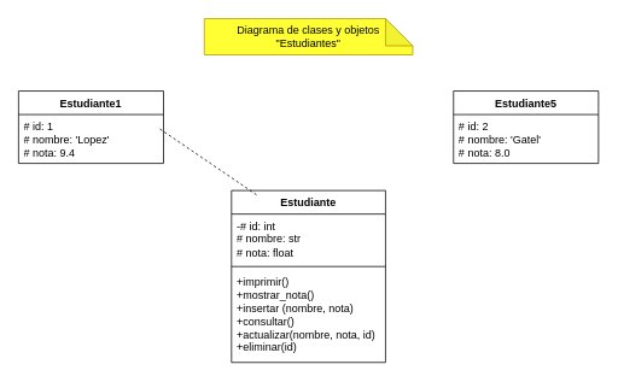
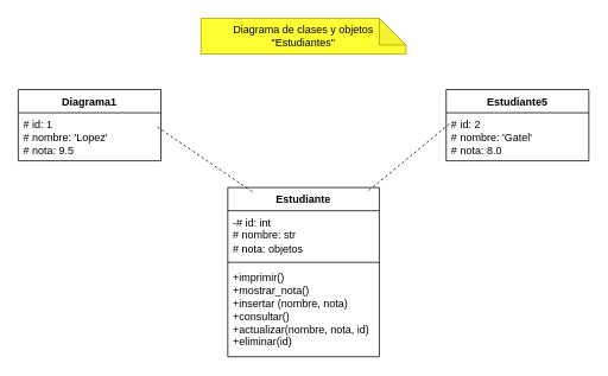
- <mxCell id="6" value="Estudiante1" style="swimlane;fontStyle=1;align=center;verticalAlign=top;childLayout=stackLayout;horizontal=1;startSize=26;horizontalStack=0;resizeParent=1;resizeParentMax=0;resizeLast=0;collapsible=1;marginBottom=0;whiteSpace=wrap;html=1;" vertex="1" parent="1"><mxGeometry x="20" y="100" width="160" height="80" as="geometry" /></mxCell>
+ <mxCell id="6" value="Diagrama1" style="swimlane;fontStyle=1;align=center;verticalAlign=top;childLayout=stackLayout;horizontal=1;startSize=26;horizontalStack=0;resizeParent=1;resizeParentMax=0;resizeLast=0;collapsible=1;marginBottom=0;whiteSpace=wrap;html=1;" vertex="1" parent="1"><mxGeometry x="20" y="100" width="160" height="80" as="geometry" /></mxCell>
- <mxCell id="7" value="&lt;div&gt;# id: 1&lt;/div&gt;# nombre: 'Lopez'&lt;div&gt;# nota: 9.4&lt;/div&gt;" style="text;strokeColor=none;fillColor=none;align=left;verticalAlign=top;spacingLeft=4;spacingRight=4;overflow=hidden;rotatable=0;points=[[0,0.5],[1,0.5]];portConstraint=eastwest;whiteSpace=wrap;html=1;" vertex="1" parent="6"><mxGeometry y="26" width="160" height="54" as="geometry" /></mxCell>
+ <mxCell id="7" value="&lt;div&gt;# id: 1&lt;/div&gt;# nombre: 'Lopez'&lt;div&gt;# nota: 9.5&lt;/div&gt;" style="text;strokeColor=none;fillColor=none;align=left;verticalAlign=top;spacingLeft=4;spacingRight=4;overflow=hidden;rotatable=0;points=[[0,0.5],[1,0.5]];portConstraint=eastwest;whiteSpace=wrap;html=1;" vertex="1" parent="6"><mxGeometry y="26" width="160" height="54" as="geometry" /></mxCell>
+ <mxCell id="11" value="" style="endArrow=none;dashed=1;html=1;entryX=0.025;entryY=0.227;entryDx=0;entryDy=0;entryPerimeter=0;exitX=0.931;exitY=0.017;exitDx=0;exitDy=0;exitPerimeter=0;" edge="1" parent="1" source="2" target="9"><mxGeometry width="50" height="50" relative="1" as="geometry"><mxPoint x="310" y="380" as="sourcePoint" /><mxPoint x="360" y="330" as="targetPoint" /></mxGeometry></mxCell>
- <mxCell id="3" value="&lt;div&gt;-# id: int&lt;/div&gt;# nombre: str&lt;div&gt;# nota: float&lt;/div&gt;" style="text;strokeColor=none;fillColor=none;align=left;verticalAlign=top;spacingLeft=4;spacingRight=4;overflow=hidden;rotatable=0;points=[[0,0.5],[1,0.5]];portConstraint=eastwest;whiteSpace=wrap;html=1;" vertex="1" parent="2"><mxGeometry y="26" width="170" height="54" as="geometry" /></mxCell>
+ <mxCell id="3" value="&lt;div&gt;-# id: int&lt;/div&gt;# nombre: str&lt;div&gt;# nota: objetos&lt;/div&gt;" style="text;strokeColor=none;fillColor=none;align=left;verticalAlign=top;spacingLeft=4;spacingRight=4;overflow=hidden;rotatable=0;points=[[0,0.5],[1,0.5]];portConstraint=eastwest;whiteSpace=wrap;html=1;" vertex="1" parent="2"><mxGeometry y="26" width="170" height="54" as="geometry" /></mxCell>
